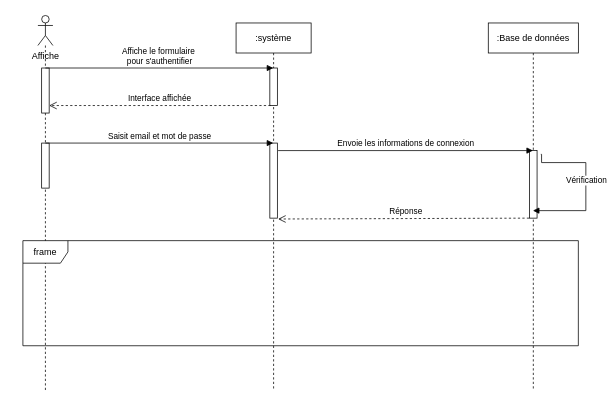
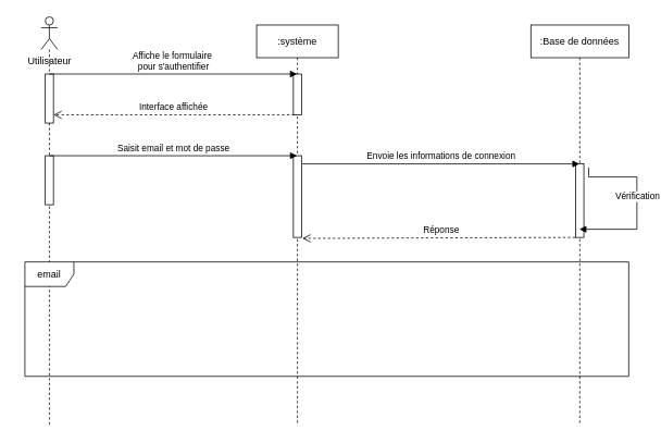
- <mxCell id="5" value="Affiche" style="text;html=1;align=center;verticalAlign=middle;resizable=0;points=[];autosize=1;strokeColor=none;fillColor=none;" vertex="1" parent="1"><mxGeometry x="20" y="60" width="80" height="30" as="geometry" /></mxCell>
+ <mxCell id="5" value="Utilisateur" style="text;html=1;align=center;verticalAlign=middle;resizable=0;points=[];autosize=1;strokeColor=none;fillColor=none;" vertex="1" parent="1"><mxGeometry x="20" y="60" width="80" height="30" as="geometry" /></mxCell>
- <mxCell id="17" value="frame" style="shape=umlFrame;whiteSpace=wrap;html=1;pointerEvents=0;" vertex="1" parent="1"><mxGeometry x="30" y="320" width="740" height="140" as="geometry" /></mxCell>
+ <mxCell id="17" value="email" style="shape=umlFrame;whiteSpace=wrap;html=1;pointerEvents=0;" vertex="1" parent="1"><mxGeometry x="30" y="320" width="740" height="140" as="geometry" /></mxCell>
